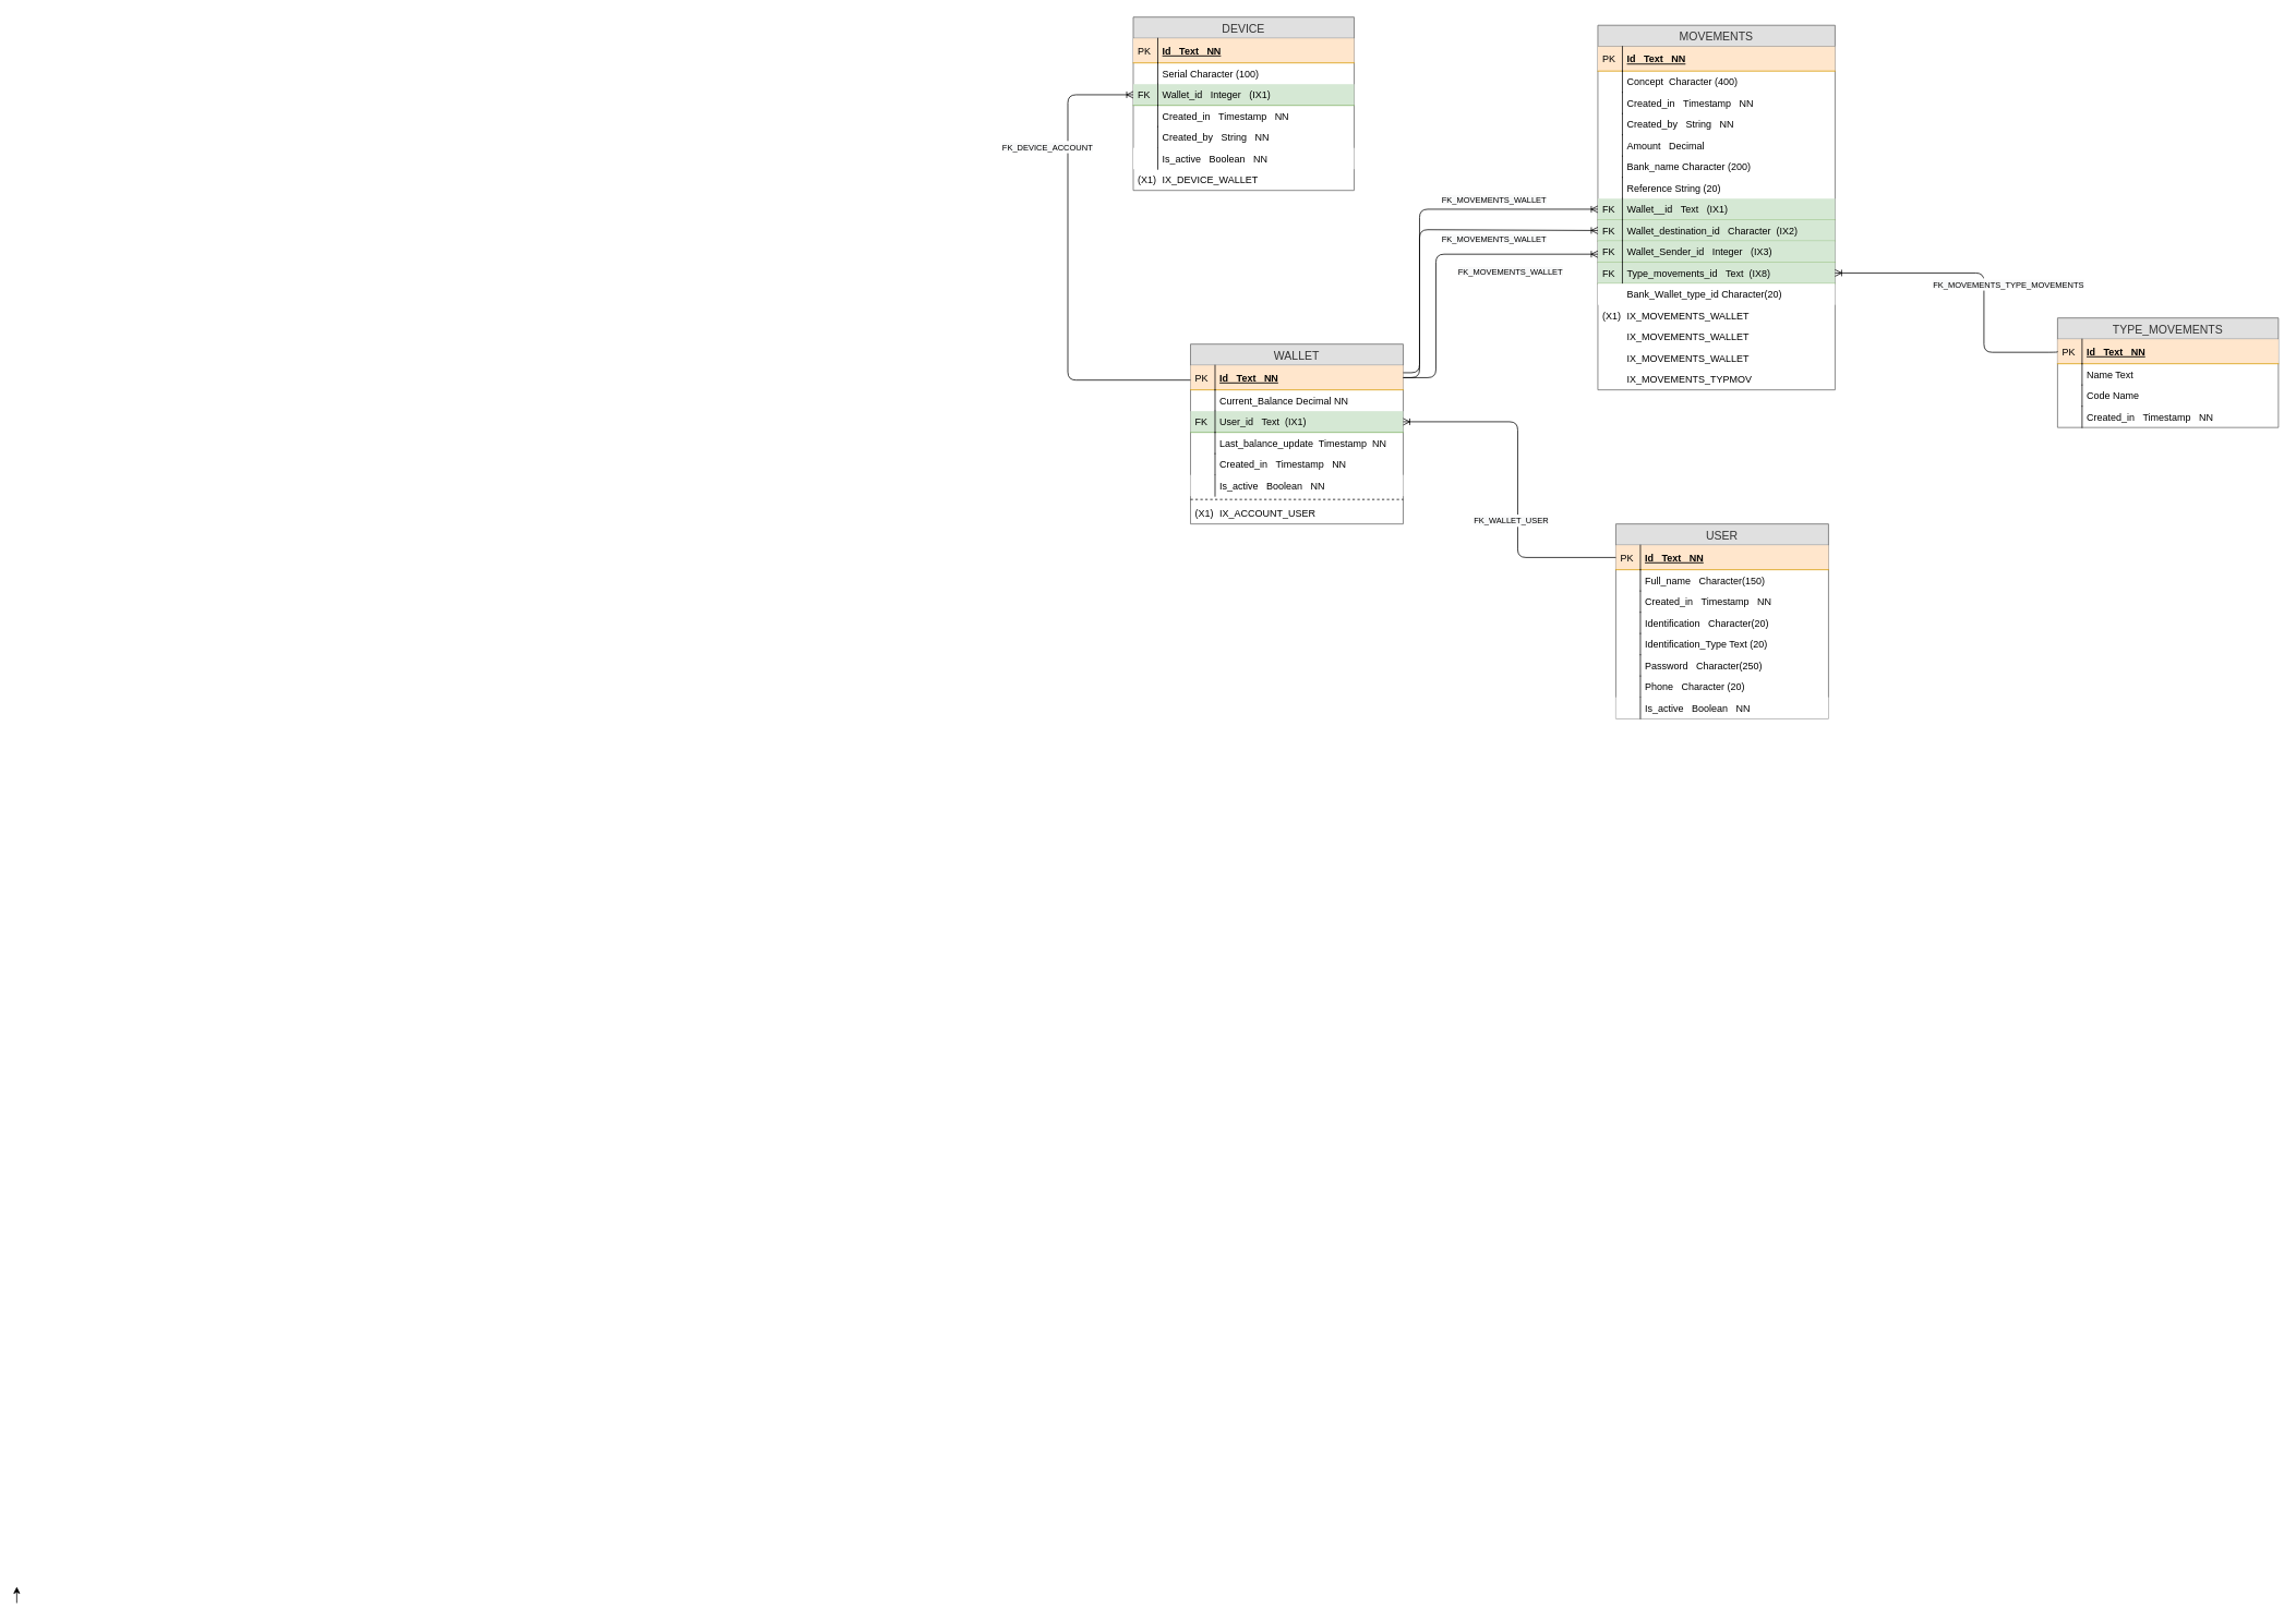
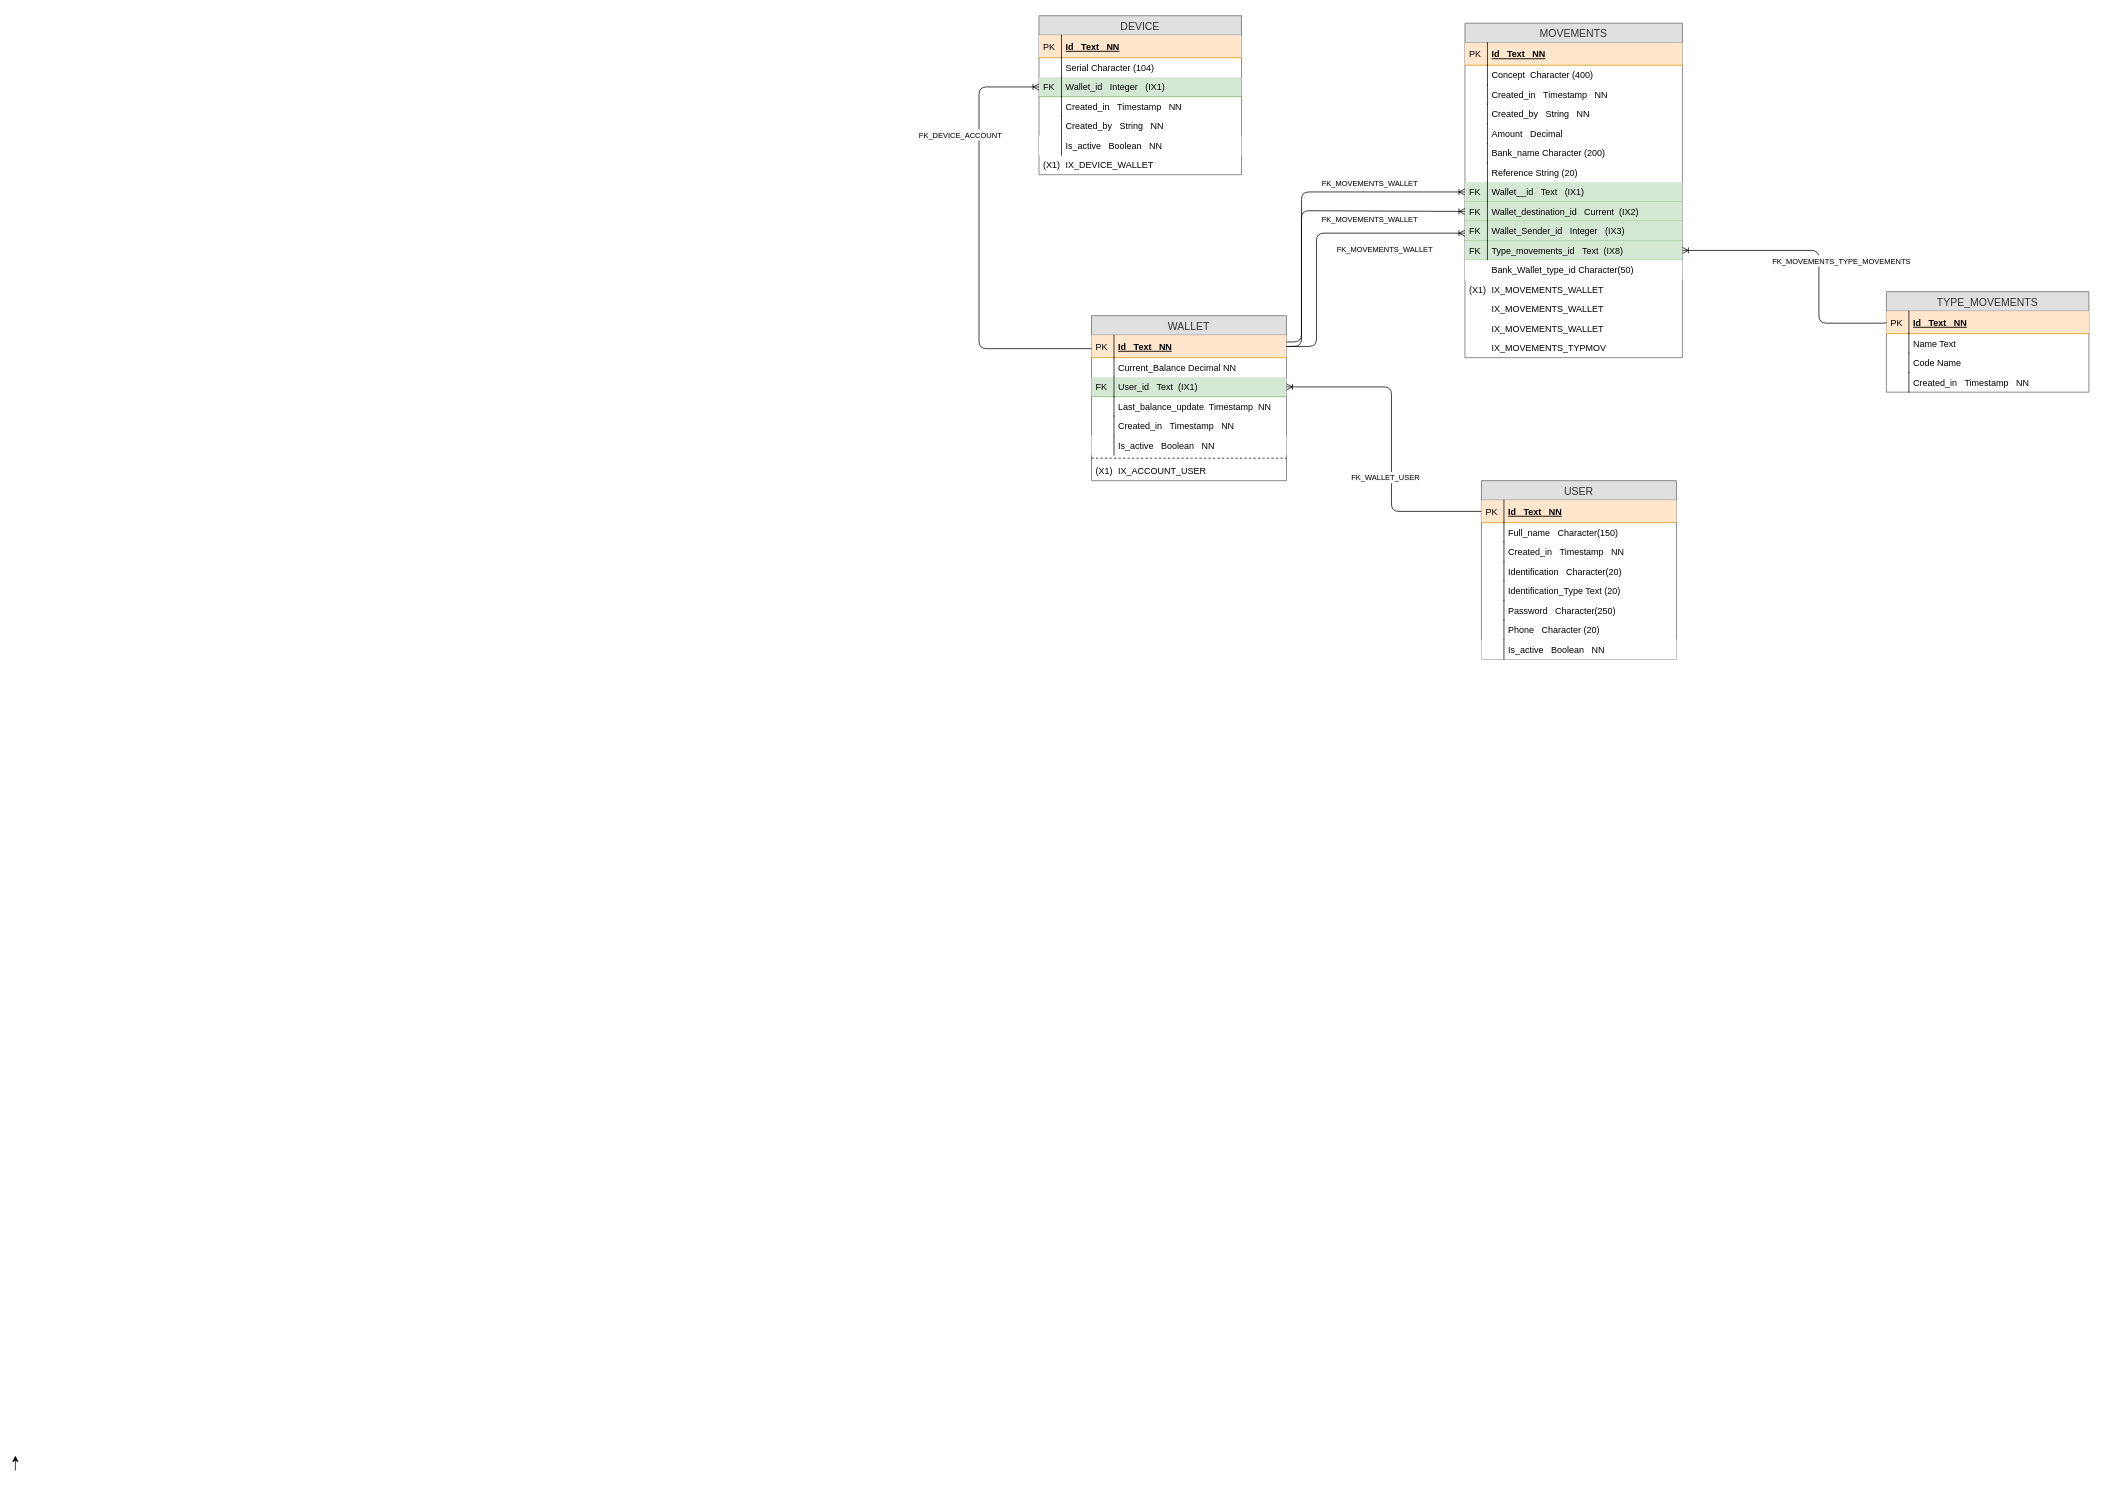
- <mxCell id="51" value="Serial Character (100)" style="shape=partialRectangle;top=0;left=0;right=0;bottom=0;align=left;verticalAlign=top;fillColor=none;spacingLeft=34;spacingRight=4;overflow=hidden;rotatable=0;points=[[0,0.5],[1,0.5]];portConstraint=eastwest;dropTarget=0;fontSize=12;" parent="48" vertex="1"><mxGeometry y="56" width="270" height="26" as="geometry" /></mxCell>
+ <mxCell id="51" value="Serial Character (104)" style="shape=partialRectangle;top=0;left=0;right=0;bottom=0;align=left;verticalAlign=top;fillColor=none;spacingLeft=34;spacingRight=4;overflow=hidden;rotatable=0;points=[[0,0.5],[1,0.5]];portConstraint=eastwest;dropTarget=0;fontSize=12;" parent="48" vertex="1"><mxGeometry y="56" width="270" height="26" as="geometry" /></mxCell>
- <mxCell id="36" value="Wallet_destination_id   Character  (IX2)" style="shape=partialRectangle;top=0;left=0;right=0;bottom=1;align=left;verticalAlign=top;fillColor=#d5e8d4;spacingLeft=34;spacingRight=4;overflow=hidden;rotatable=0;points=[[0,0.5],[1,0.5]];portConstraint=eastwest;dropTarget=0;fontSize=12;shadow=0;comic=0;strokeColor=#82b366;" parent="19" vertex="1"><mxGeometry y="238" width="290" height="26" as="geometry" /></mxCell>
+ <mxCell id="36" value="Wallet_destination_id   Current  (IX2)" style="shape=partialRectangle;top=0;left=0;right=0;bottom=1;align=left;verticalAlign=top;fillColor=#d5e8d4;spacingLeft=34;spacingRight=4;overflow=hidden;rotatable=0;points=[[0,0.5],[1,0.5]];portConstraint=eastwest;dropTarget=0;fontSize=12;shadow=0;comic=0;strokeColor=#82b366;" parent="19" vertex="1"><mxGeometry y="238" width="290" height="26" as="geometry" /></mxCell>
- <mxCell id="42" value="Bank_Wallet_type_id Character(20)  " style="shape=partialRectangle;top=0;left=0;right=0;bottom=0;align=left;verticalAlign=top;fillColor=#FFFFFF;spacingLeft=34;spacingRight=4;overflow=hidden;rotatable=0;points=[[0,0.5],[1,0.5]];portConstraint=eastwest;dropTarget=0;fontSize=12;" parent="19" vertex="1"><mxGeometry y="316" width="290" height="26" as="geometry" /></mxCell>
+ <mxCell id="42" value="Bank_Wallet_type_id Character(50)  " style="shape=partialRectangle;top=0;left=0;right=0;bottom=0;align=left;verticalAlign=top;fillColor=#FFFFFF;spacingLeft=34;spacingRight=4;overflow=hidden;rotatable=0;points=[[0,0.5],[1,0.5]];portConstraint=eastwest;dropTarget=0;fontSize=12;" parent="19" vertex="1"><mxGeometry y="316" width="290" height="26" as="geometry" /></mxCell>
